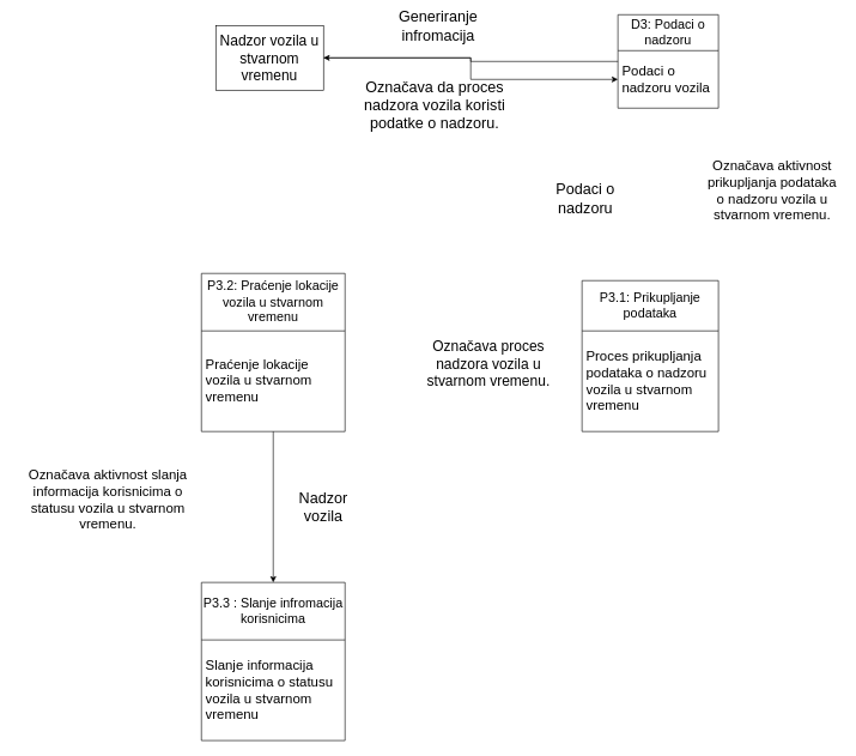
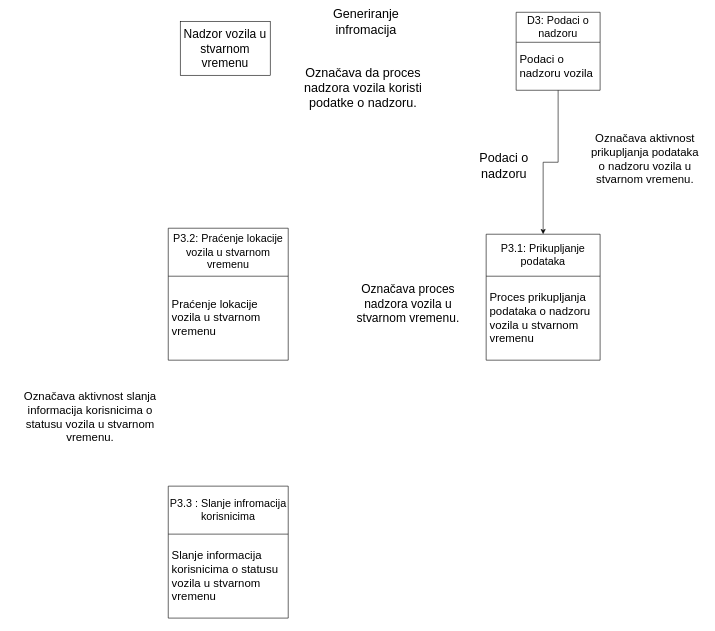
- <mxCell id="2" style="edgeStyle=orthogonalEdgeStyle;rounded=0;orthogonalLoop=1;jettySize=auto;html=1;" parent="1" source="3" target="6" edge="1"><mxGeometry relative="1" as="geometry" /></mxCell>
- <mxCell id="4" style="edgeStyle=orthogonalEdgeStyle;rounded=0;orthogonalLoop=1;jettySize=auto;html=1;" parent="1" source="5" target="3" edge="1"><mxGeometry relative="1" as="geometry" /></mxCell>
+ <mxCell id="4" style="edgeStyle=orthogonalEdgeStyle;rounded=0;orthogonalLoop=1;jettySize=auto;html=1;entryX=0.5;entryY=0;entryDx=0;entryDy=0;" parent="1" source="5" target="7" edge="1"><mxGeometry relative="1" as="geometry" /></mxCell>
- <mxCell id="14" value="&lt;font style=&quot;font-size: 21px;&quot;&gt;Podaci o nadzoru&lt;/font&gt;" style="text;html=1;align=center;verticalAlign=middle;whiteSpace=wrap;rounded=0;" parent="1" vertex="1"><mxGeometry x="765" y="260" width="100" height="30" as="geometry" /></mxCell>
+ <mxCell id="14" value="&lt;font style=&quot;font-size: 21px;&quot;&gt;Podaci o nadzoru&lt;/font&gt;" style="text;html=1;align=center;verticalAlign=middle;whiteSpace=wrap;rounded=0;" parent="1" vertex="1"><mxGeometry x="790" y="260" width="100" height="30" as="geometry" /></mxCell>
- <mxCell id="15" value="&lt;font style=&quot;font-size: 21px;&quot;&gt;Nadzor vozila&lt;/font&gt;" style="text;html=1;align=center;verticalAlign=middle;whiteSpace=wrap;rounded=0;" parent="1" vertex="1"><mxGeometry x="400" y="690" width="100" height="30" as="geometry" /></mxCell>
- <mxCell id="9" style="edgeStyle=orthogonalEdgeStyle;rounded=0;orthogonalLoop=1;jettySize=auto;html=1;entryX=0.5;entryY=0;entryDx=0;entryDy=0;" parent="1" source="10" target="12" edge="1"><mxGeometry relative="1" as="geometry" /></mxCell>
